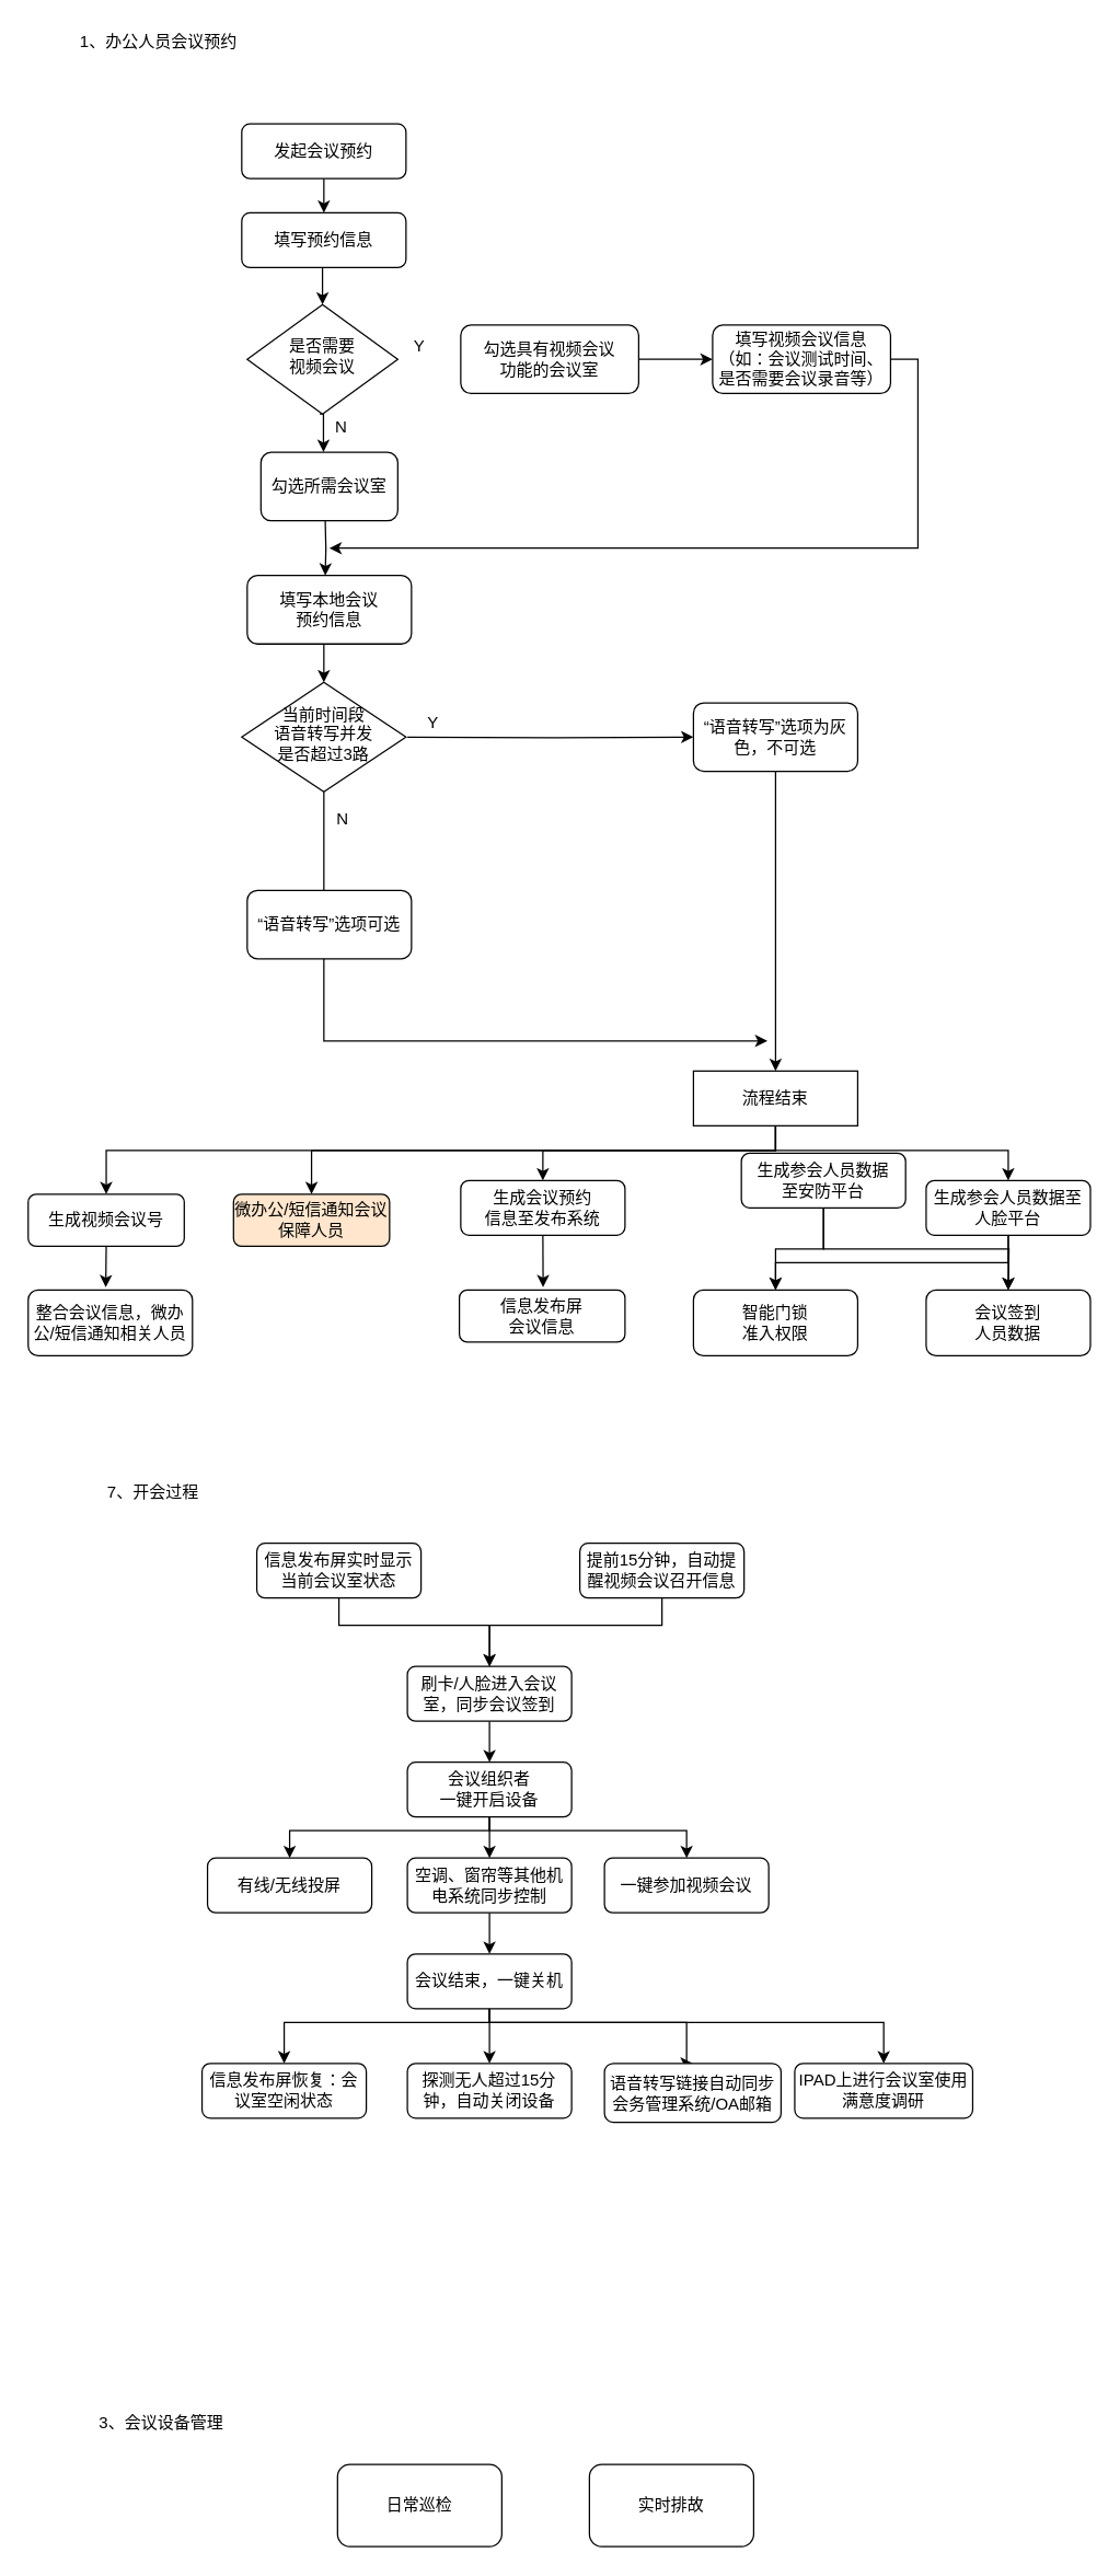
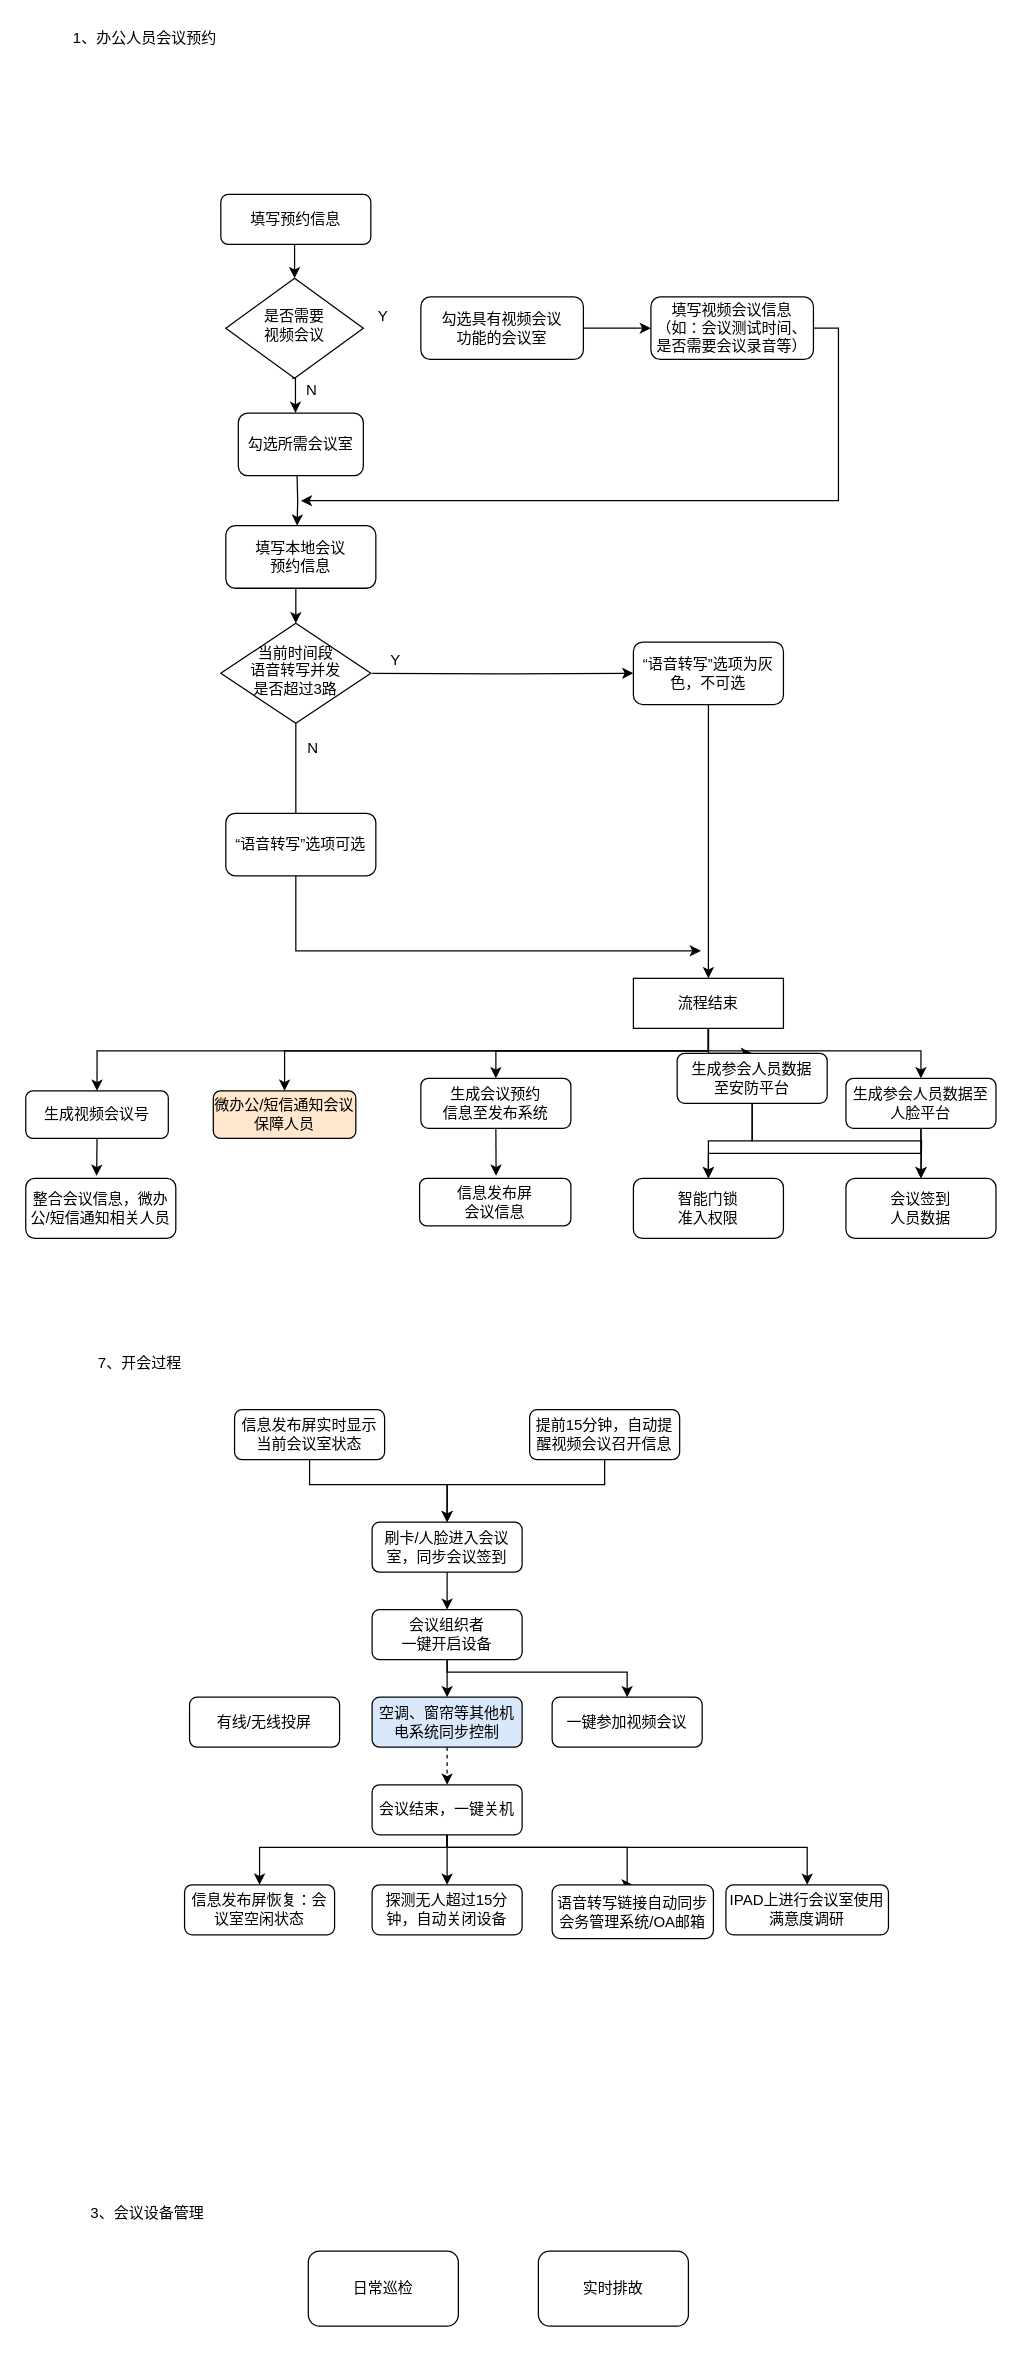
- <mxCell id="3" value="发起会议预约" style="rounded=1;whiteSpace=wrap;html=1;fontSize=12;glass=0;strokeWidth=1;shadow=0;" vertex="1" parent="1"><mxGeometry x="176" y="90" width="120" height="40" as="geometry" /></mxCell>
- <mxCell id="2" style="edgeStyle=orthogonalEdgeStyle;rounded=0;orthogonalLoop=1;jettySize=auto;html=1;exitX=0.5;exitY=1;exitDx=0;exitDy=0;entryX=0.5;entryY=0;entryDx=0;entryDy=0;" edge="1" parent="1" source="3" target="11"><mxGeometry relative="1" as="geometry" /></mxCell>
+ <mxCell id="16" style="edgeStyle=orthogonalEdgeStyle;rounded=0;orthogonalLoop=1;jettySize=auto;html=1;exitX=0.5;exitY=1;exitDx=0;exitDy=0;" edge="1" parent="1" source="20" target="40"><mxGeometry relative="1" as="geometry" /></mxCell>
- <mxCell id="35" style="edgeStyle=orthogonalEdgeStyle;rounded=0;orthogonalLoop=1;jettySize=auto;html=1;exitX=0.5;exitY=1;exitDx=0;exitDy=0;entryX=0.5;entryY=0;entryDx=0;entryDy=0;" edge="1" parent="1" source="37" target="47"><mxGeometry relative="1" as="geometry"><mxPoint x="211" y="1367" as="targetPoint" /><Array as="points"><mxPoint x="357" y="1337" /><mxPoint x="211" y="1337" /></Array></mxGeometry></mxCell>
- <mxCell id="49" value="空调、窗帘等其他机电系统同步控制" style="rounded=1;whiteSpace=wrap;html=1;" vertex="1" parent="1"><mxGeometry x="297" y="1357" width="120" height="40" as="geometry" /></mxCell>
+ <mxCell id="49" value="空调、窗帘等其他机电系统同步控制" style="rounded=1;whiteSpace=wrap;html=1;fillColor=#dae8fc;" vertex="1" parent="1"><mxGeometry x="297" y="1357" width="120" height="40" as="geometry" /></mxCell>
- <mxCell id="48" style="edgeStyle=orthogonalEdgeStyle;rounded=0;orthogonalLoop=1;jettySize=auto;html=1;exitX=0.5;exitY=1;exitDx=0;exitDy=0;entryX=0.5;entryY=0;entryDx=0;entryDy=0;" edge="1" parent="1" source="49" target="55"><mxGeometry relative="1" as="geometry" /></mxCell>
+ <mxCell id="48" style="edgeStyle=orthogonalEdgeStyle;rounded=0;orthogonalLoop=1;jettySize=auto;html=1;exitX=0.5;exitY=1;exitDx=0;exitDy=0;entryX=0.5;entryY=0;entryDx=0;entryDy=0;dashed=1;" edge="1" parent="1" source="49" target="55"><mxGeometry relative="1" as="geometry" /></mxCell>
